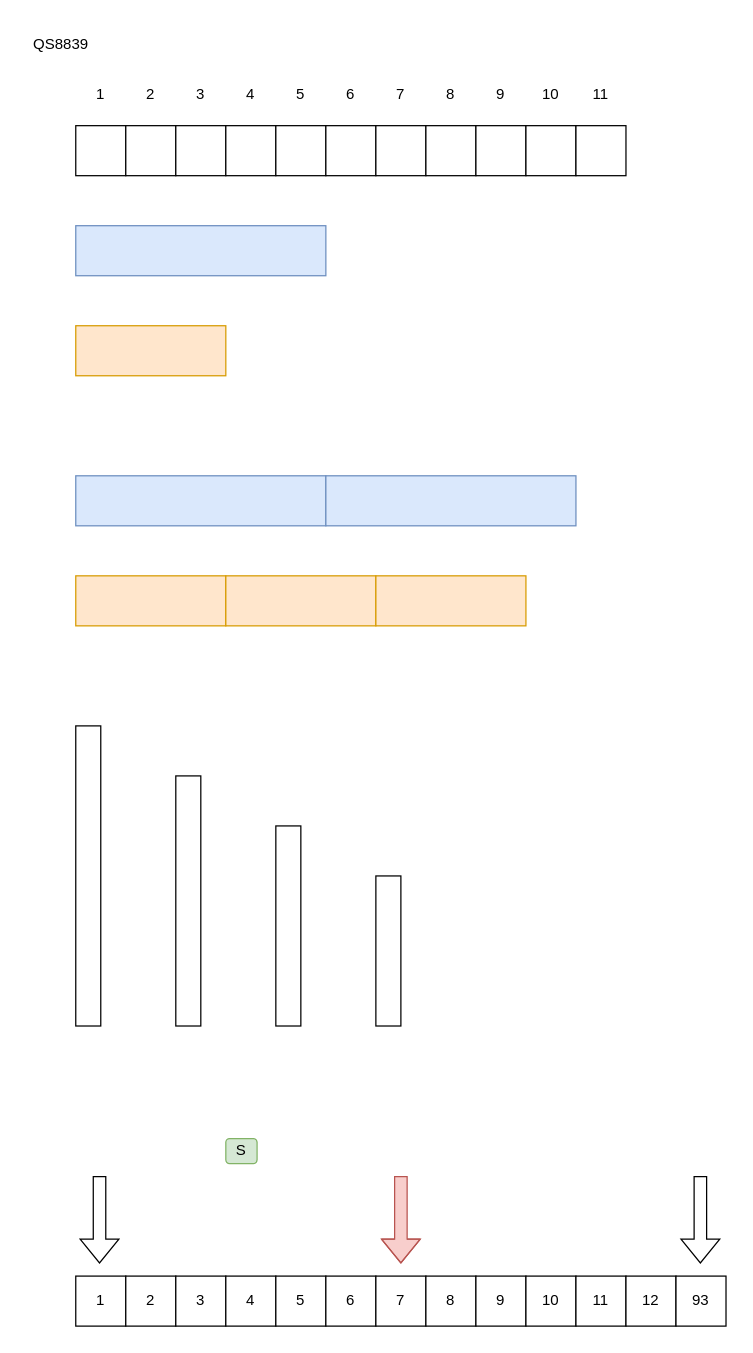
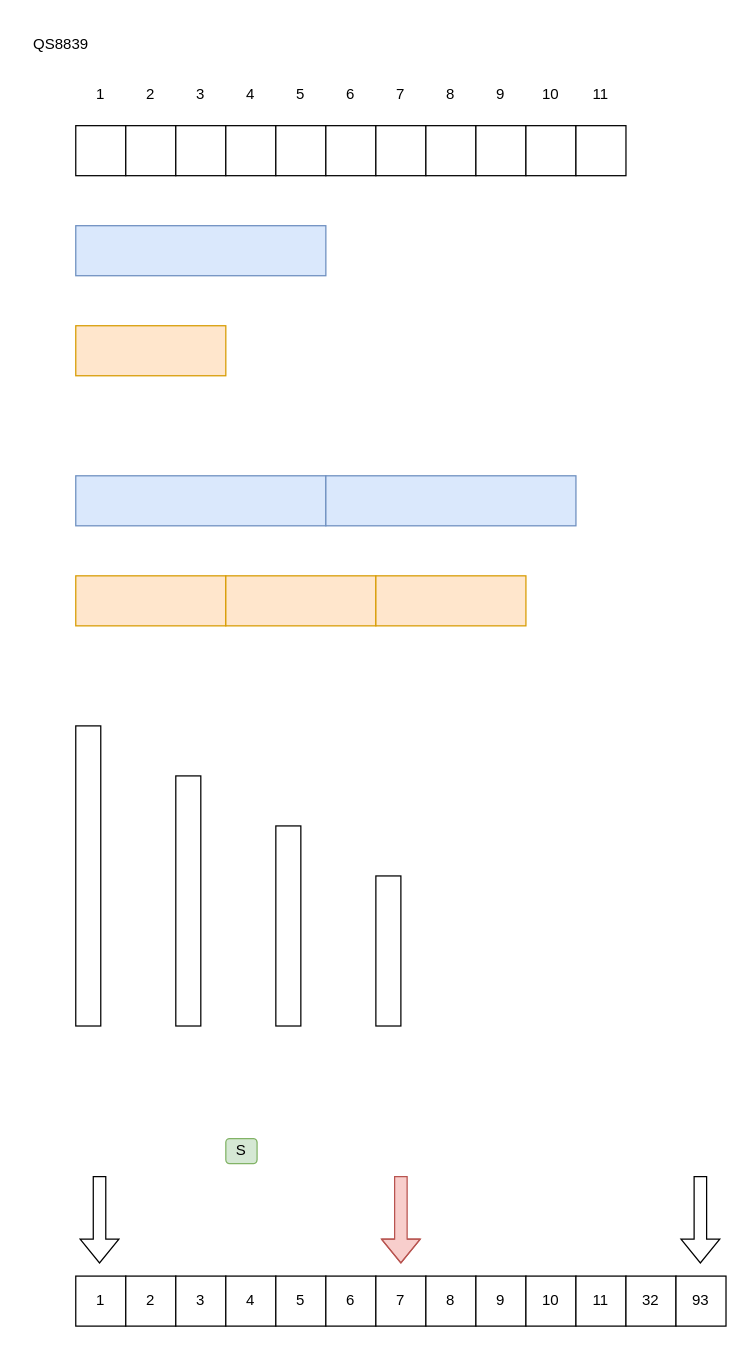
- <mxCell id="47" value="12" style="rounded=0;whiteSpace=wrap;html=1;" parent="1" vertex="1"><mxGeometry x="500" y="1020" width="40" height="40" as="geometry" /></mxCell>
+ <mxCell id="47" value="32" style="rounded=0;whiteSpace=wrap;html=1;" parent="1" vertex="1"><mxGeometry x="500" y="1020" width="40" height="40" as="geometry" /></mxCell>
